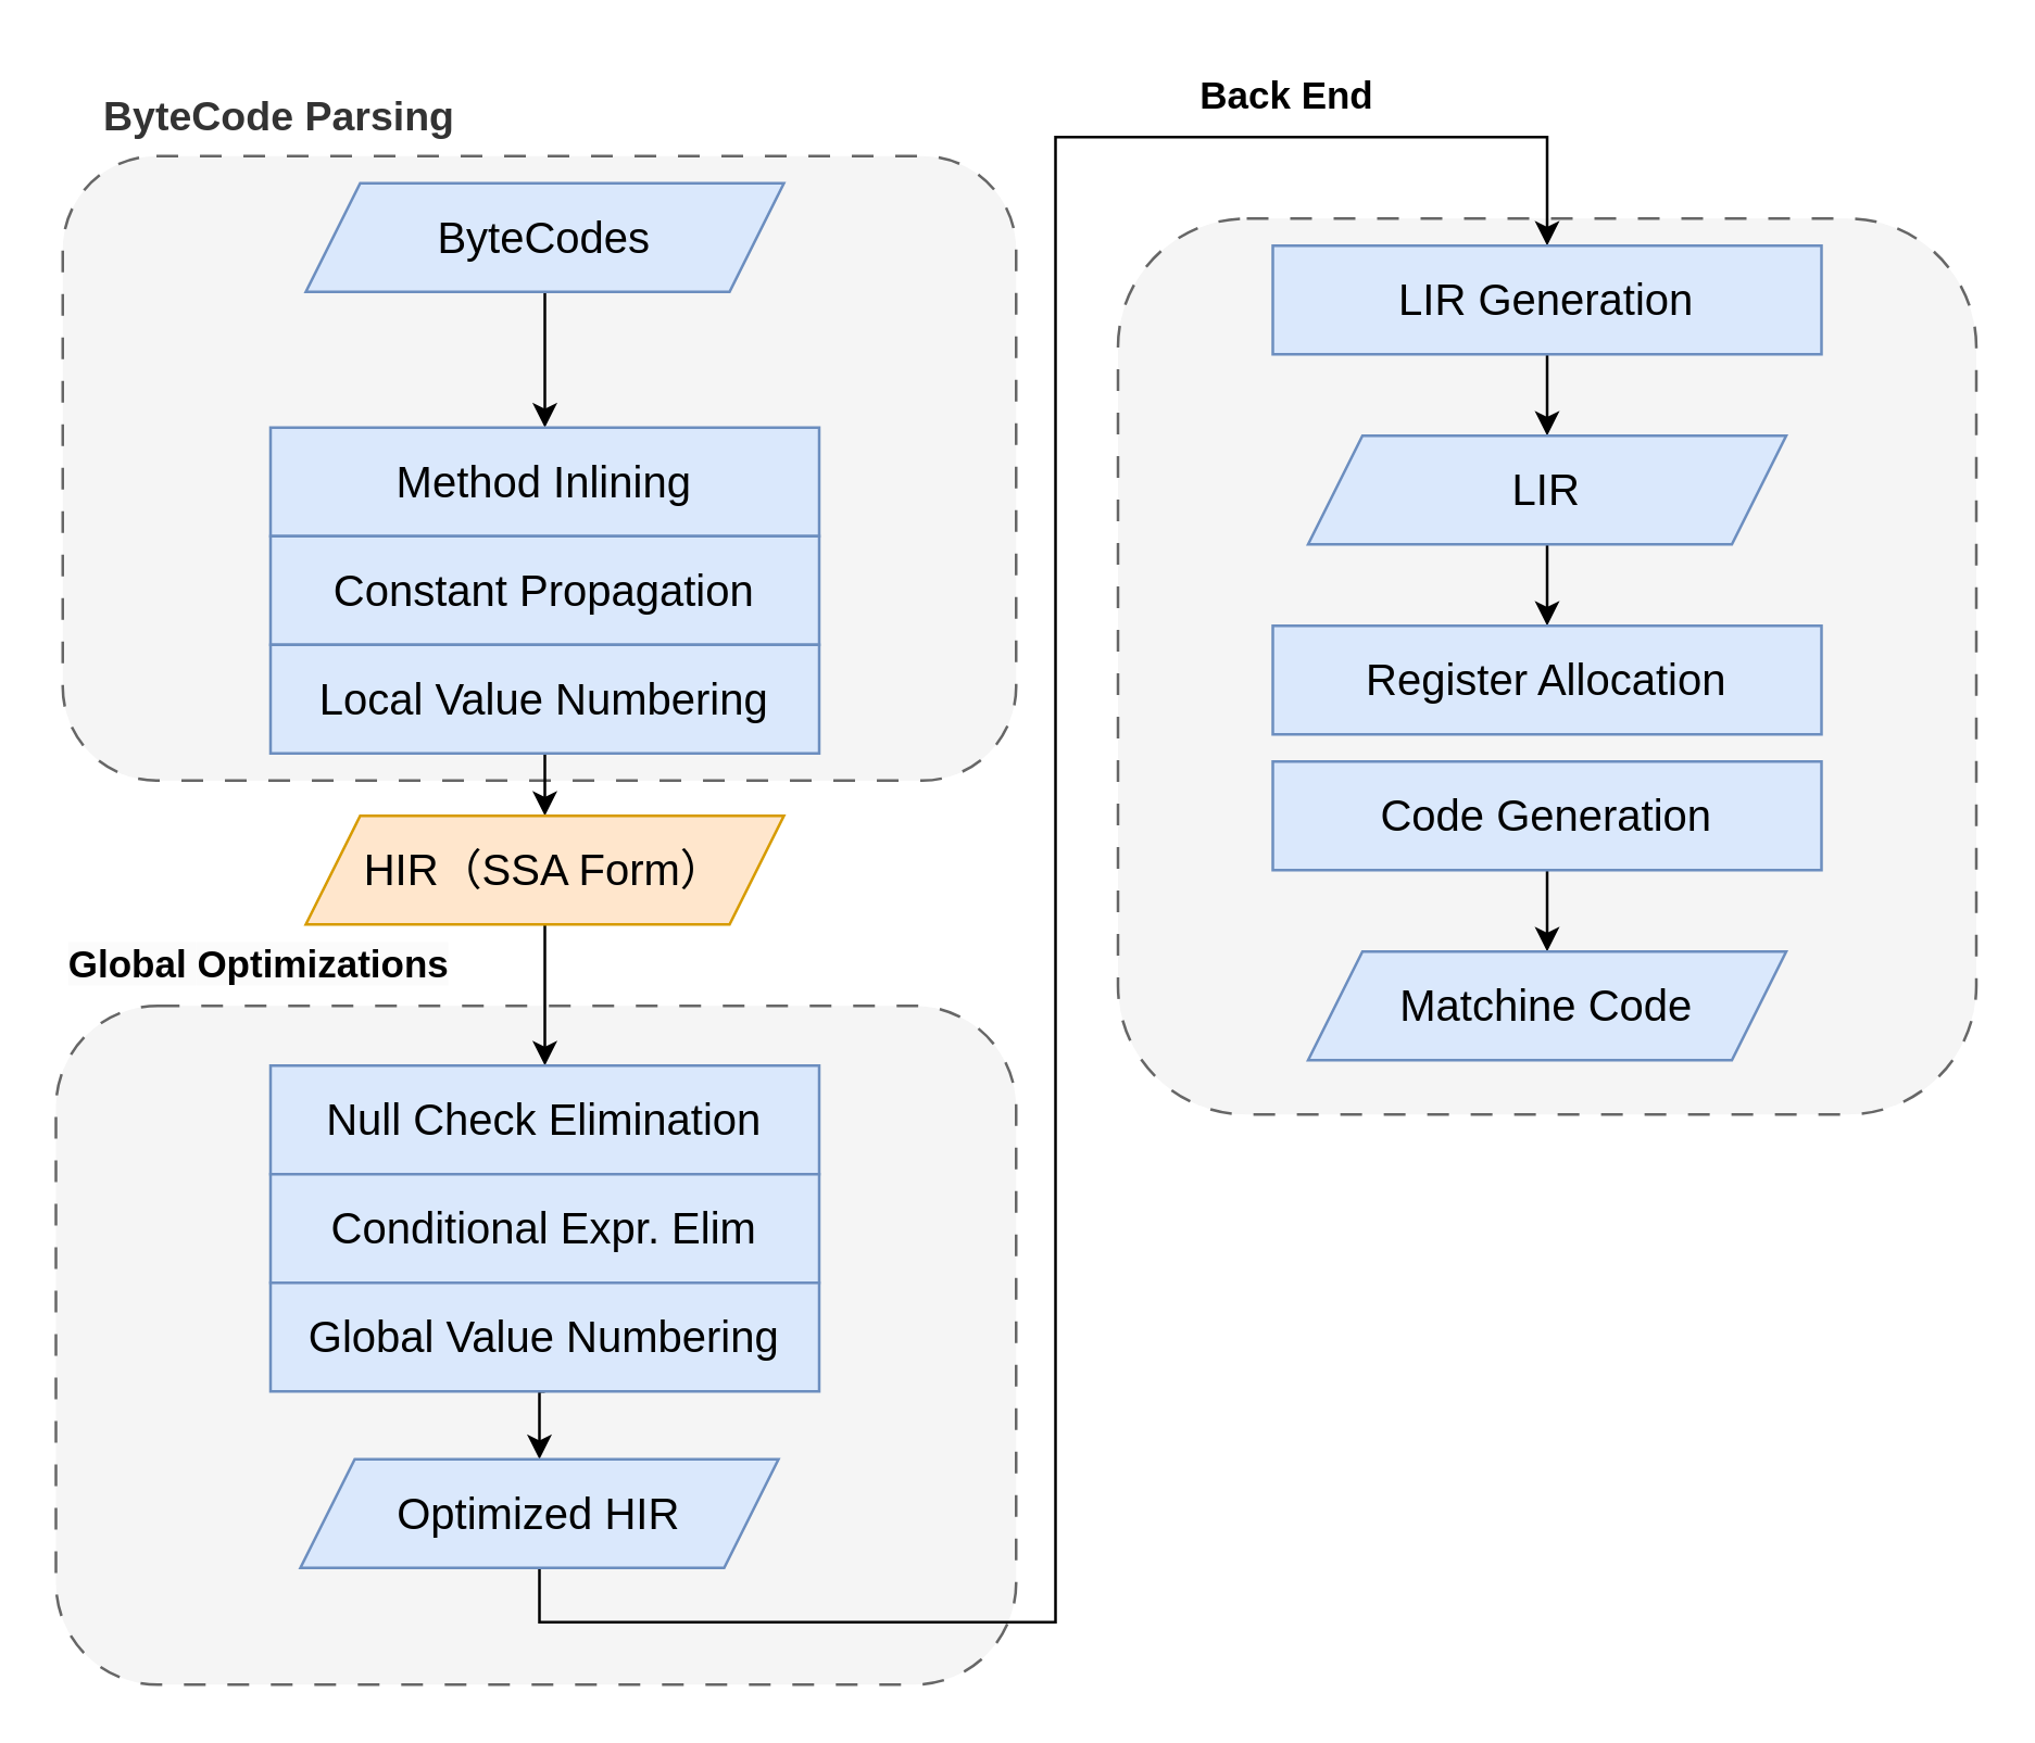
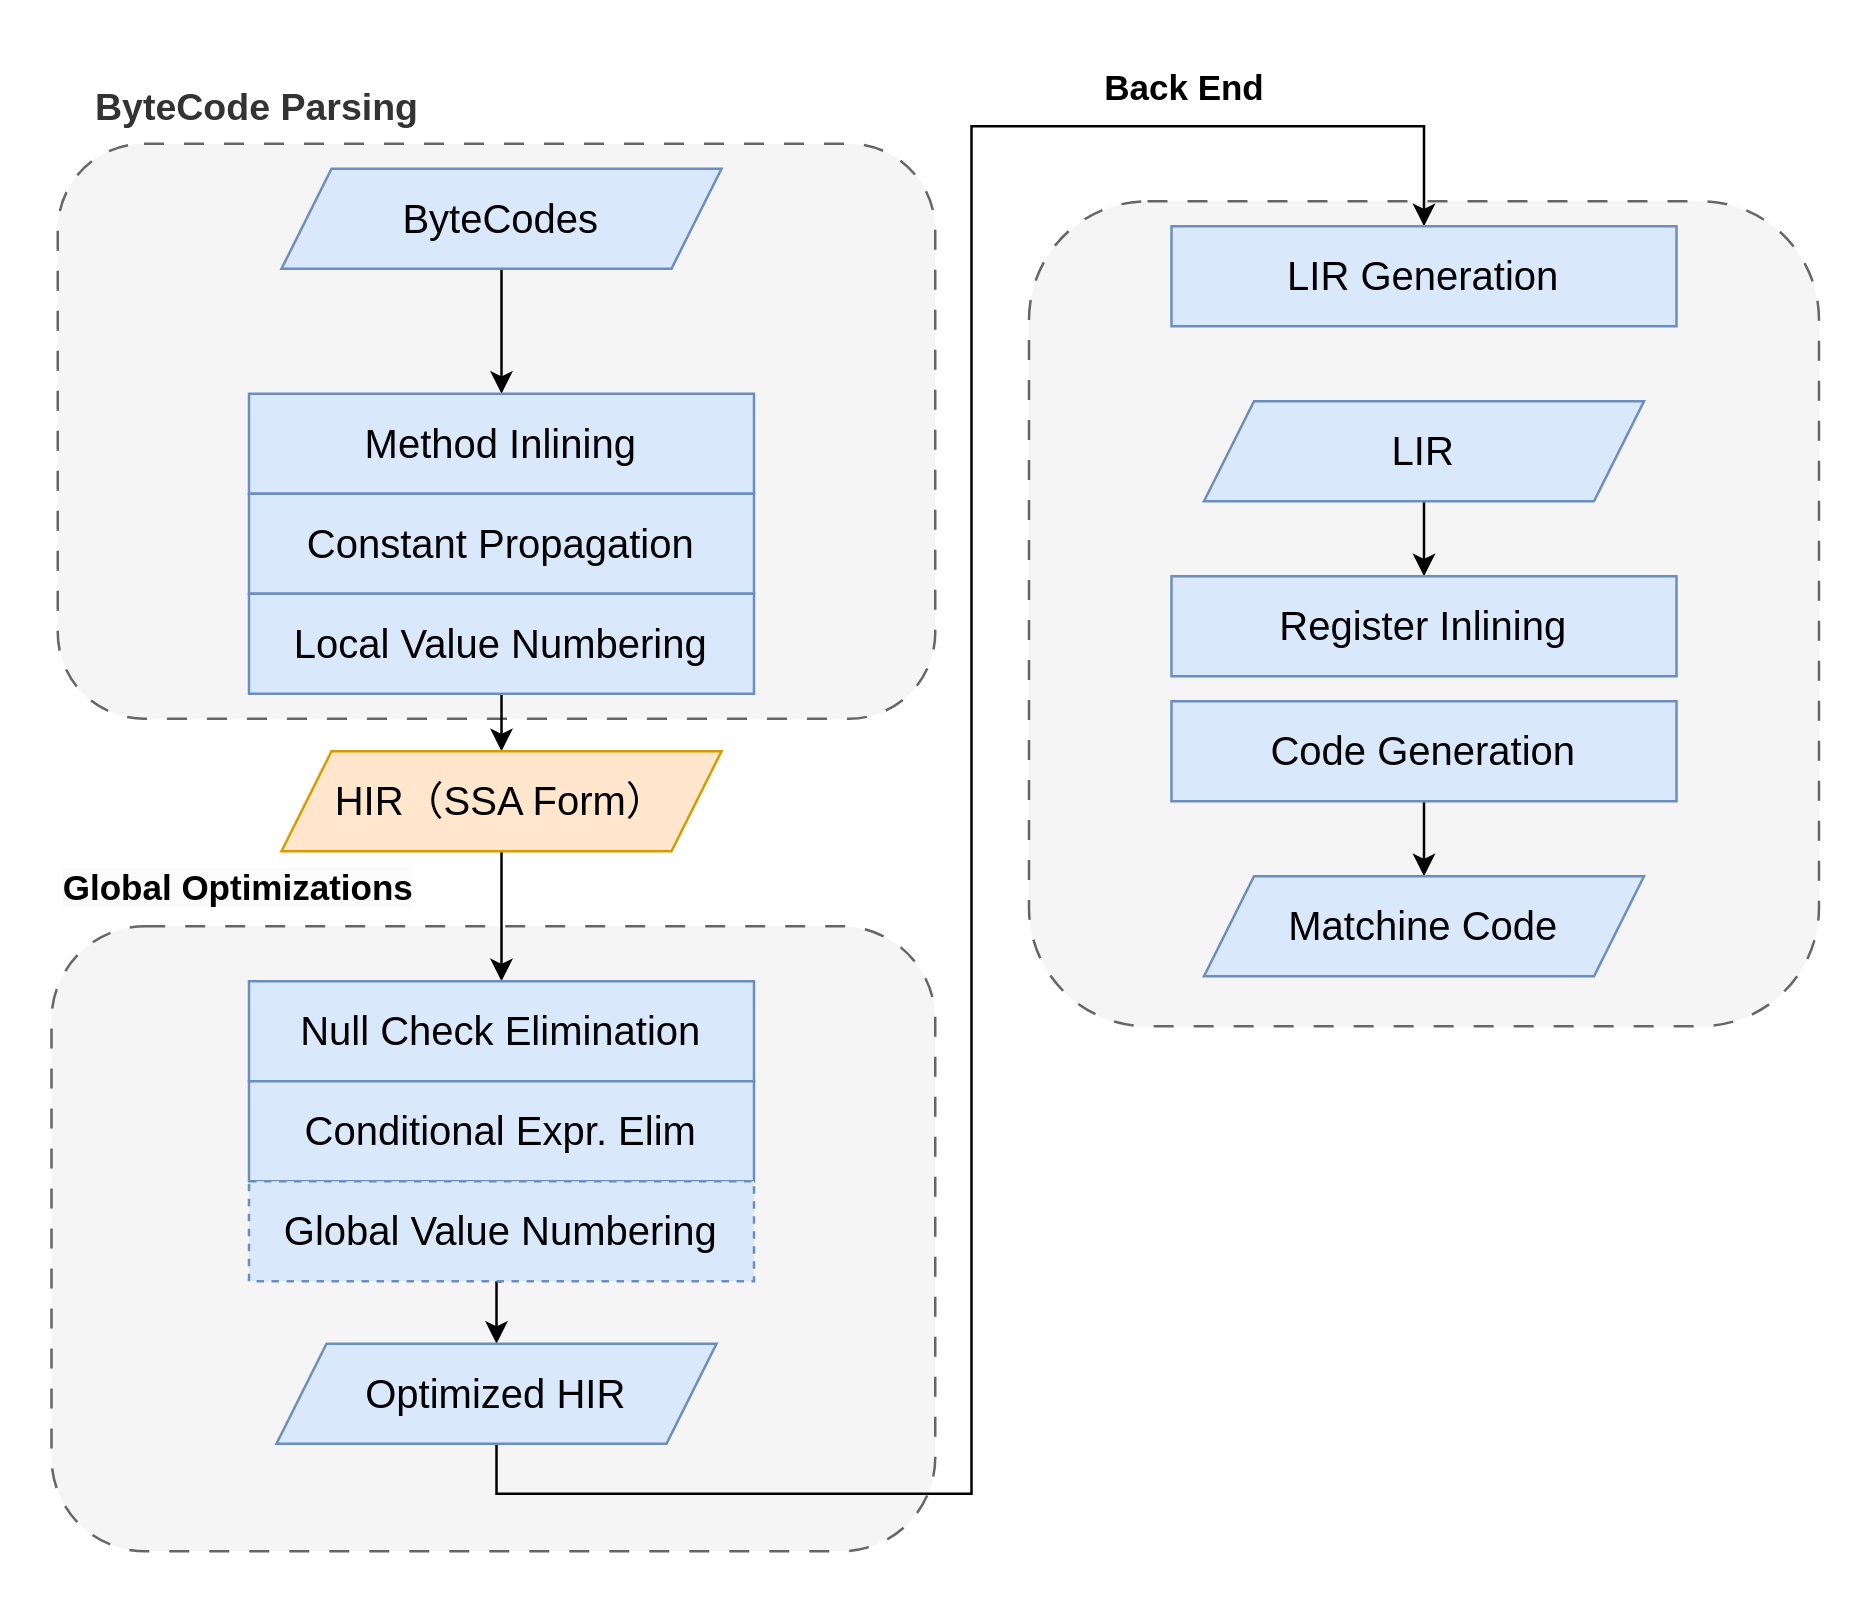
- <mxCell id="19" style="edgeStyle=orthogonalEdgeStyle;rounded=0;orthogonalLoop=1;jettySize=auto;html=1;exitX=0.5;exitY=1;exitDx=0;exitDy=0;entryX=0.5;entryY=0;entryDx=0;entryDy=0;" parent="1" source="20" target="22" edge="1"><mxGeometry relative="1" as="geometry" /></mxCell>
- <mxCell id="23" value="&lt;font style=&quot;font-size: 16px;&quot;&gt;Register Allocation&lt;/font&gt;" style="rounded=0;whiteSpace=wrap;html=1;fillColor=#dae8fc;strokeColor=#6c8ebf;" parent="1" vertex="1"><mxGeometry x="468" y="230" width="202" height="40" as="geometry" /></mxCell>
+ <mxCell id="23" value="&lt;font style=&quot;font-size: 16px;&quot;&gt;Register Inlining&lt;/font&gt;" style="rounded=0;whiteSpace=wrap;html=1;fillColor=#dae8fc;strokeColor=#6c8ebf;" parent="1" vertex="1"><mxGeometry x="468" y="230" width="202" height="40" as="geometry" /></mxCell>
- <mxCell id="16" value="&lt;font style=&quot;font-size: 16px;&quot;&gt;Global Value Numbering&lt;/font&gt;" style="rounded=0;whiteSpace=wrap;html=1;fillColor=#dae8fc;strokeColor=#6c8ebf;" parent="1" vertex="1"><mxGeometry x="99" y="472" width="202" height="40" as="geometry" /></mxCell>
+ <mxCell id="16" value="&lt;font style=&quot;font-size: 16px;&quot;&gt;Global Value Numbering&lt;/font&gt;" style="rounded=0;whiteSpace=wrap;html=1;fillColor=#dae8fc;strokeColor=#6c8ebf;dashed=1;" parent="1" vertex="1"><mxGeometry x="99" y="472" width="202" height="40" as="geometry" /></mxCell>
